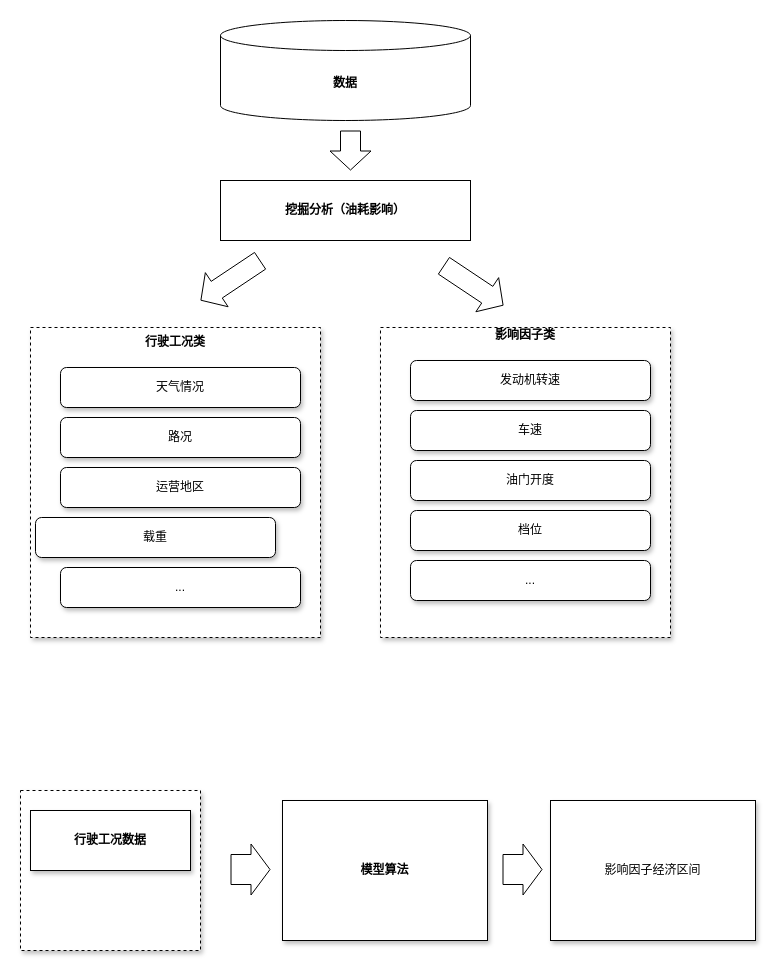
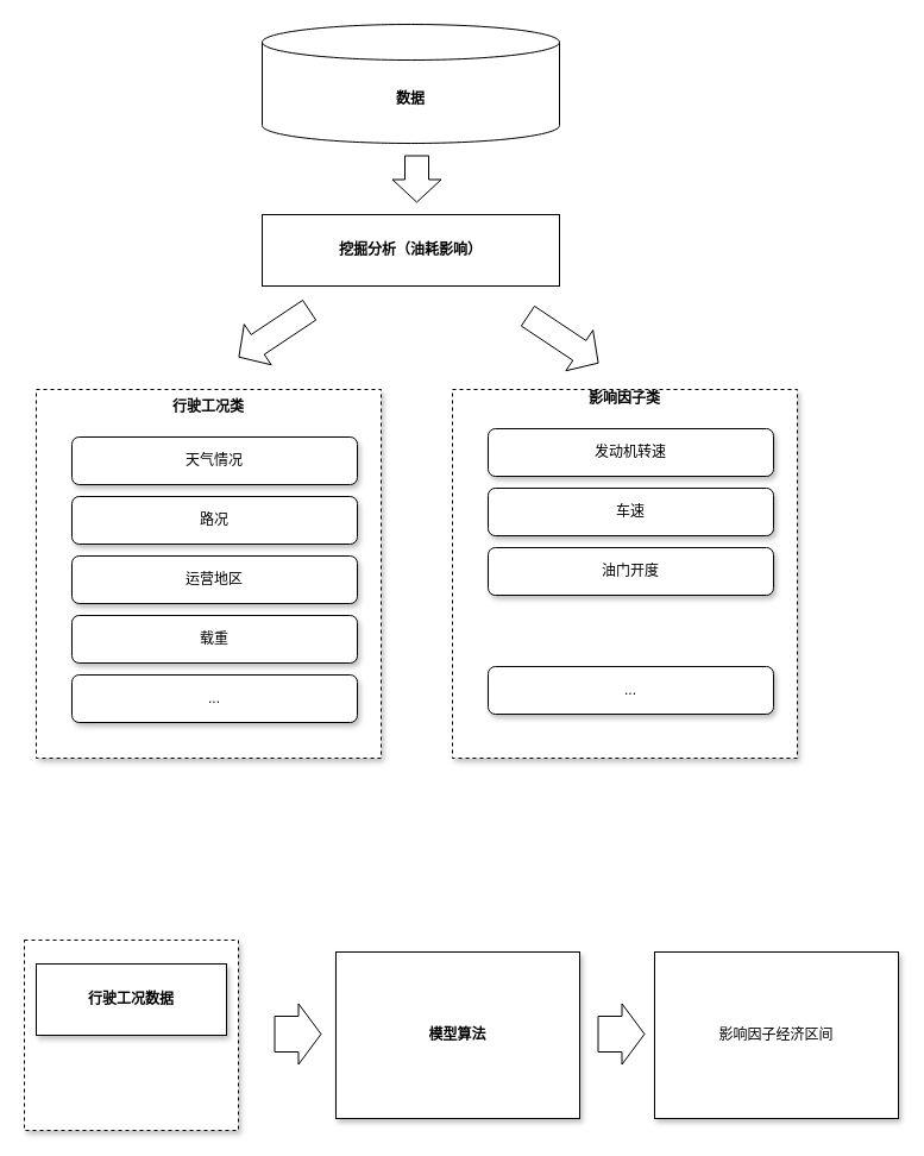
- <mxCell id="17" value="档位" style="rounded=1;whiteSpace=wrap;html=1;fontSize=12;shadow=1;" vertex="1" parent="1"><mxGeometry x="410" y="510" width="240" height="40" as="geometry" /></mxCell>
- <mxCell id="10" value="载重" style="rounded=1;whiteSpace=wrap;html=1;fontSize=12;shadow=1;" vertex="1" parent="1"><mxGeometry x="35" y="517" width="240" height="40" as="geometry" /></mxCell>
+ <mxCell id="10" value="载重" style="rounded=1;whiteSpace=wrap;html=1;fontSize=12;shadow=1;" vertex="1" parent="1"><mxGeometry x="60" y="517" width="240" height="40" as="geometry" /></mxCell>
